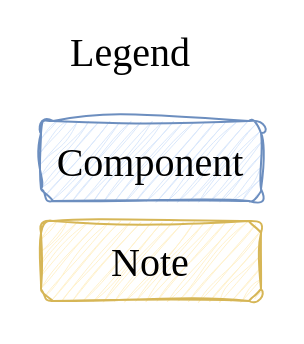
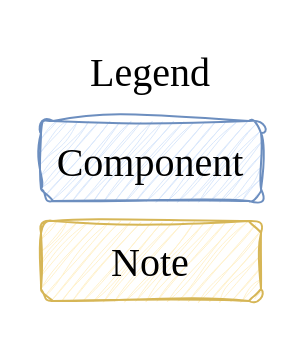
- <mxCell id="3" value="Legend" style="text;html=1;strokeColor=none;fillColor=none;align=center;verticalAlign=middle;whiteSpace=wrap;rounded=0;fontSize=20;fontFamily=Architects Daughter;fontColor=#000000;" vertex="1" parent="1"><mxGeometry x="35" y="10" width="60" height="30" as="geometry" /></mxCell>
+ <mxCell id="3" value="Legend" style="text;html=1;strokeColor=none;fillColor=none;align=center;verticalAlign=middle;whiteSpace=wrap;rounded=0;fontSize=20;fontFamily=Architects Daughter;fontColor=#000000;" vertex="1" parent="1"><mxGeometry x="45" y="20" width="60" height="30" as="geometry" /></mxCell>
